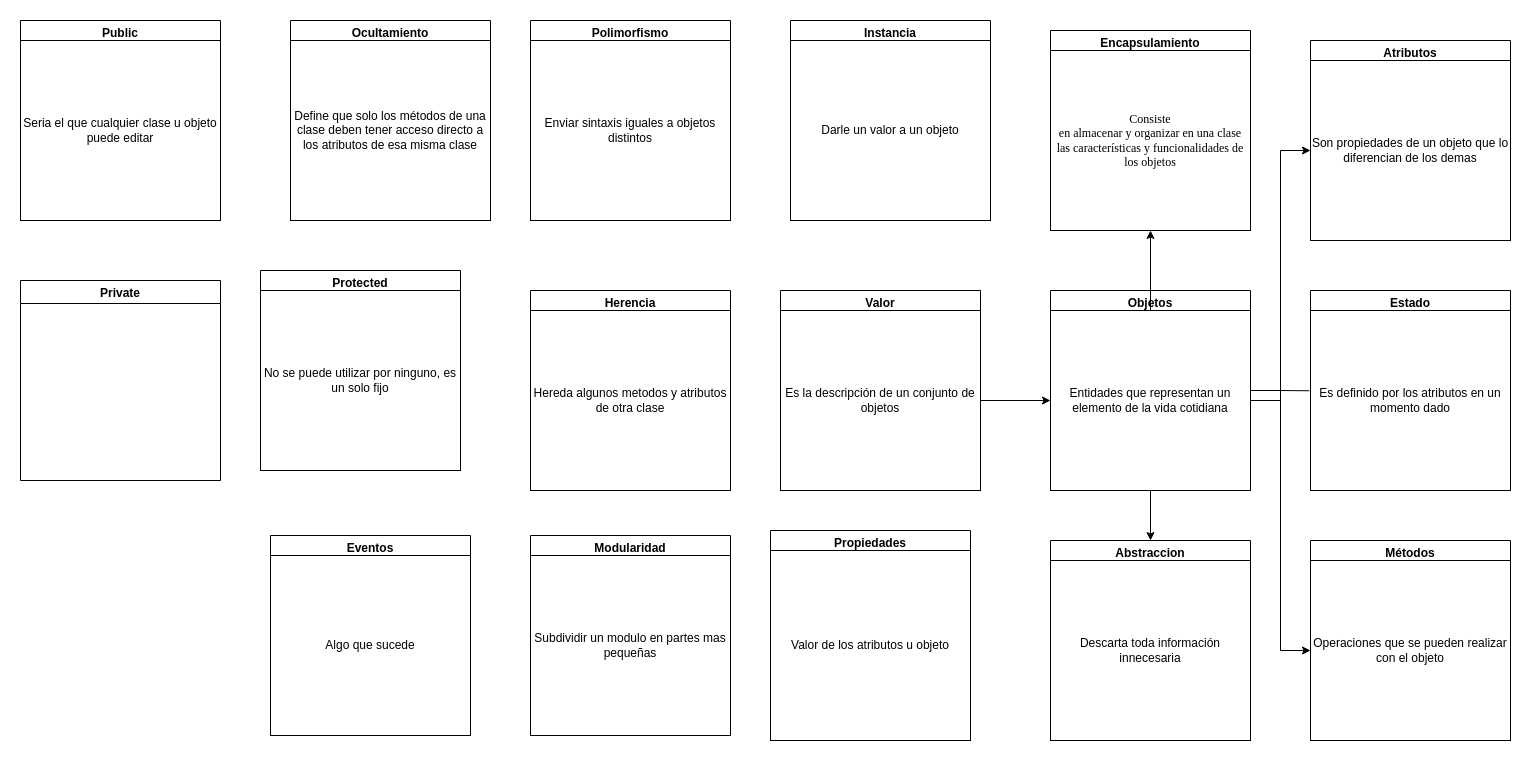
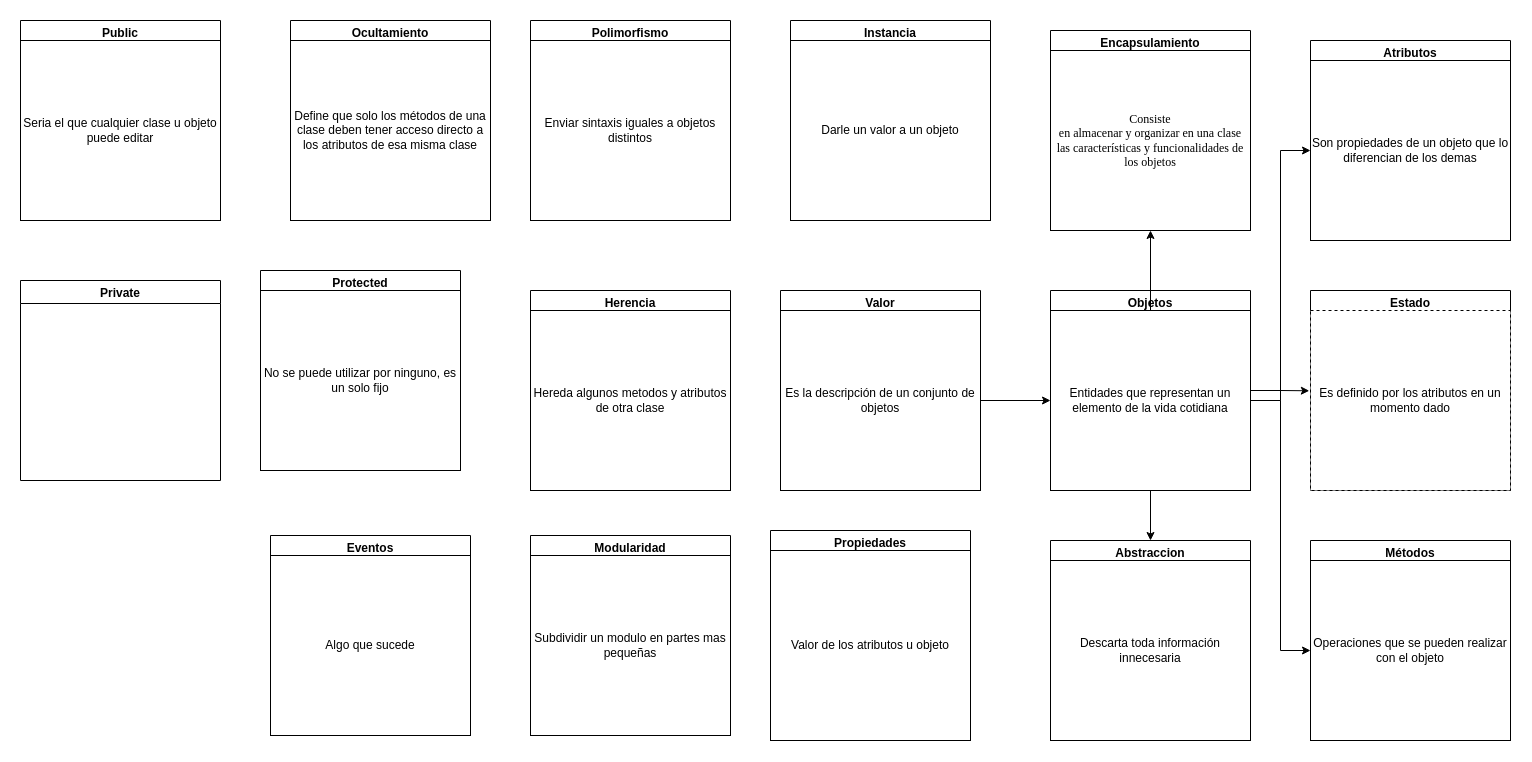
- <mxCell id="25" style="edgeStyle=orthogonalEdgeStyle;rounded=0;orthogonalLoop=1;jettySize=auto;html=1;entryX=-0.006;entryY=0.446;entryDx=0;entryDy=0;entryPerimeter=0;fontSize=12;endArrow=none;" parent="1" source="26" target="5" edge="1"><mxGeometry relative="1" as="geometry" /></mxCell>
+ <mxCell id="25" style="edgeStyle=orthogonalEdgeStyle;rounded=0;orthogonalLoop=1;jettySize=auto;html=1;entryX=-0.006;entryY=0.446;entryDx=0;entryDy=0;entryPerimeter=0;fontSize=12;" parent="1" source="26" target="5" edge="1"><mxGeometry relative="1" as="geometry" /></mxCell>
- <mxCell id="5" value="Es definido por los atributos en un momento dado" style="rounded=0;whiteSpace=wrap;html=1;" parent="4" vertex="1"><mxGeometry y="20" width="200" height="180" as="geometry" /></mxCell>
+ <mxCell id="5" value="Es definido por los atributos en un momento dado" style="rounded=0;whiteSpace=wrap;html=1;dashed=1;" parent="4" vertex="1"><mxGeometry y="20" width="200" height="180" as="geometry" /></mxCell>
